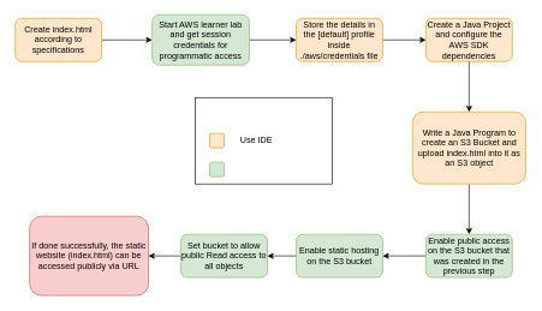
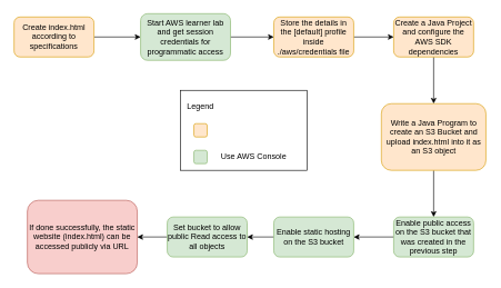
+ <mxCell id="22" value="Legend" style="text;html=1;strokeColor=none;fillColor=none;align=center;verticalAlign=middle;whiteSpace=wrap;rounded=0;" vertex="1" parent="19"><mxGeometry y="10" width="60" height="30" as="geometry" /></mxCell>
- <mxCell id="23" value="Use IDE" style="text;html=1;strokeColor=none;fillColor=none;align=center;verticalAlign=middle;whiteSpace=wrap;rounded=0;" vertex="1" parent="19"><mxGeometry x="50" y="45" width="70" height="30" as="geometry" /></mxCell>
+ <mxCell id="24" value="Use AWS Console" style="text;html=1;strokeColor=none;fillColor=none;align=center;verticalAlign=middle;whiteSpace=wrap;rounded=0;" vertex="1" parent="19"><mxGeometry x="50" y="85" width="120" height="30" as="geometry" /></mxCell>
